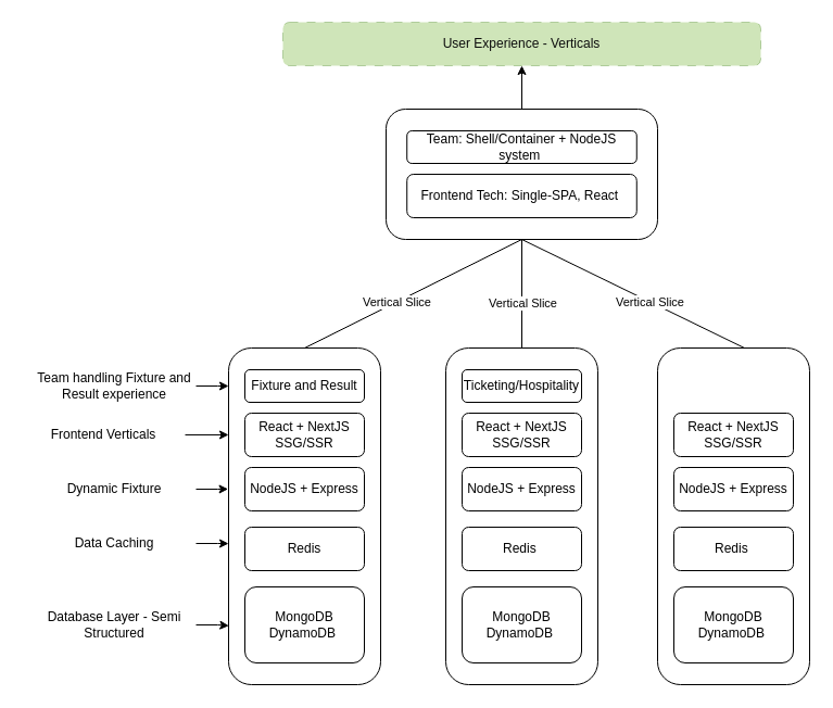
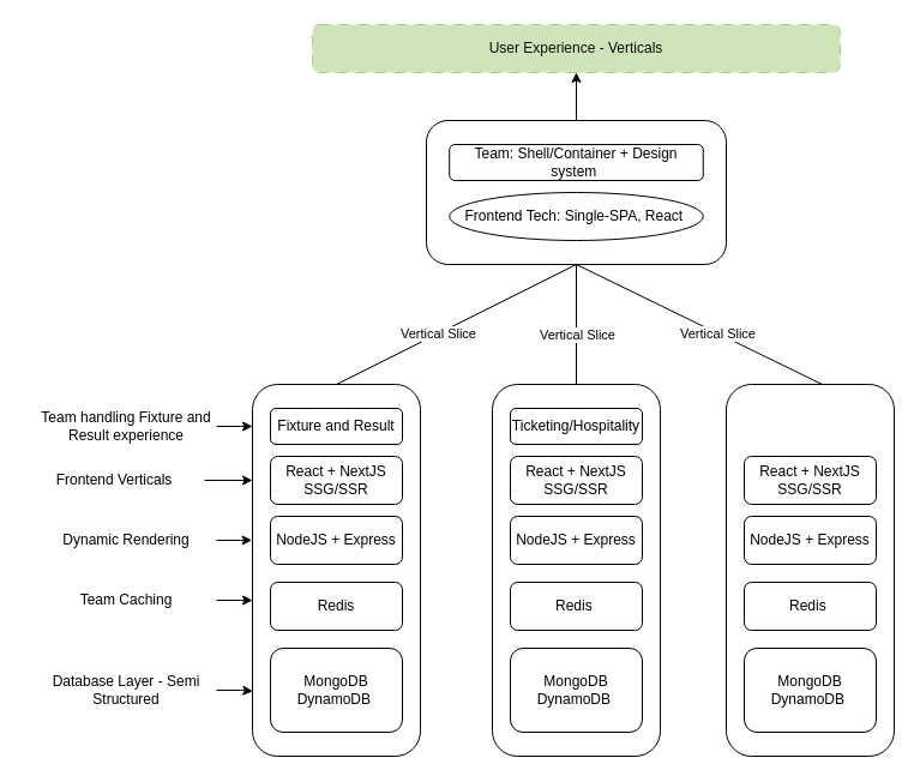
- <mxCell id="13" value="Team: Shell/Container + NodeJS system&amp;nbsp;" style="rounded=1;whiteSpace=wrap;html=1;" vertex="1" parent="10"><mxGeometry x="19.231" y="20" width="211.538" height="30" as="geometry" /></mxCell>
+ <mxCell id="13" value="Team: Shell/Container + Design system&amp;nbsp;" style="rounded=1;whiteSpace=wrap;html=1;" vertex="1" parent="10"><mxGeometry x="19.231" y="20" width="211.538" height="30" as="geometry" /></mxCell>
- <mxCell id="12" value="Frontend Tech: Single-SPA, React&amp;nbsp;" style="rounded=1;whiteSpace=wrap;html=1;" vertex="1" parent="10"><mxGeometry x="19.231" y="60" width="211.538" height="40" as="geometry" /></mxCell>
+ <mxCell id="12" value="Frontend Tech: Single-SPA, React&amp;nbsp;" style="ellipse;whiteSpace=wrap;html=1;" vertex="1" parent="10"><mxGeometry x="19.231" y="60" width="211.538" height="40" as="geometry" /></mxCell>
- <mxCell id="25" value="Dynamic Fixture" style="text;html=1;align=center;verticalAlign=middle;whiteSpace=wrap;rounded=0;" vertex="1" parent="1"><mxGeometry x="30" y="435" width="150" height="30" as="geometry" /></mxCell>
+ <mxCell id="25" value="Dynamic Rendering" style="text;html=1;align=center;verticalAlign=middle;whiteSpace=wrap;rounded=0;" vertex="1" parent="1"><mxGeometry x="30" y="435" width="150" height="30" as="geometry" /></mxCell>
- <mxCell id="26" value="Data Caching" style="text;html=1;align=center;verticalAlign=middle;whiteSpace=wrap;rounded=0;" vertex="1" parent="1"><mxGeometry x="30" y="485" width="150" height="30" as="geometry" /></mxCell>
+ <mxCell id="26" value="Team Caching" style="text;html=1;align=center;verticalAlign=middle;whiteSpace=wrap;rounded=0;" vertex="1" parent="1"><mxGeometry x="30" y="485" width="150" height="30" as="geometry" /></mxCell>
